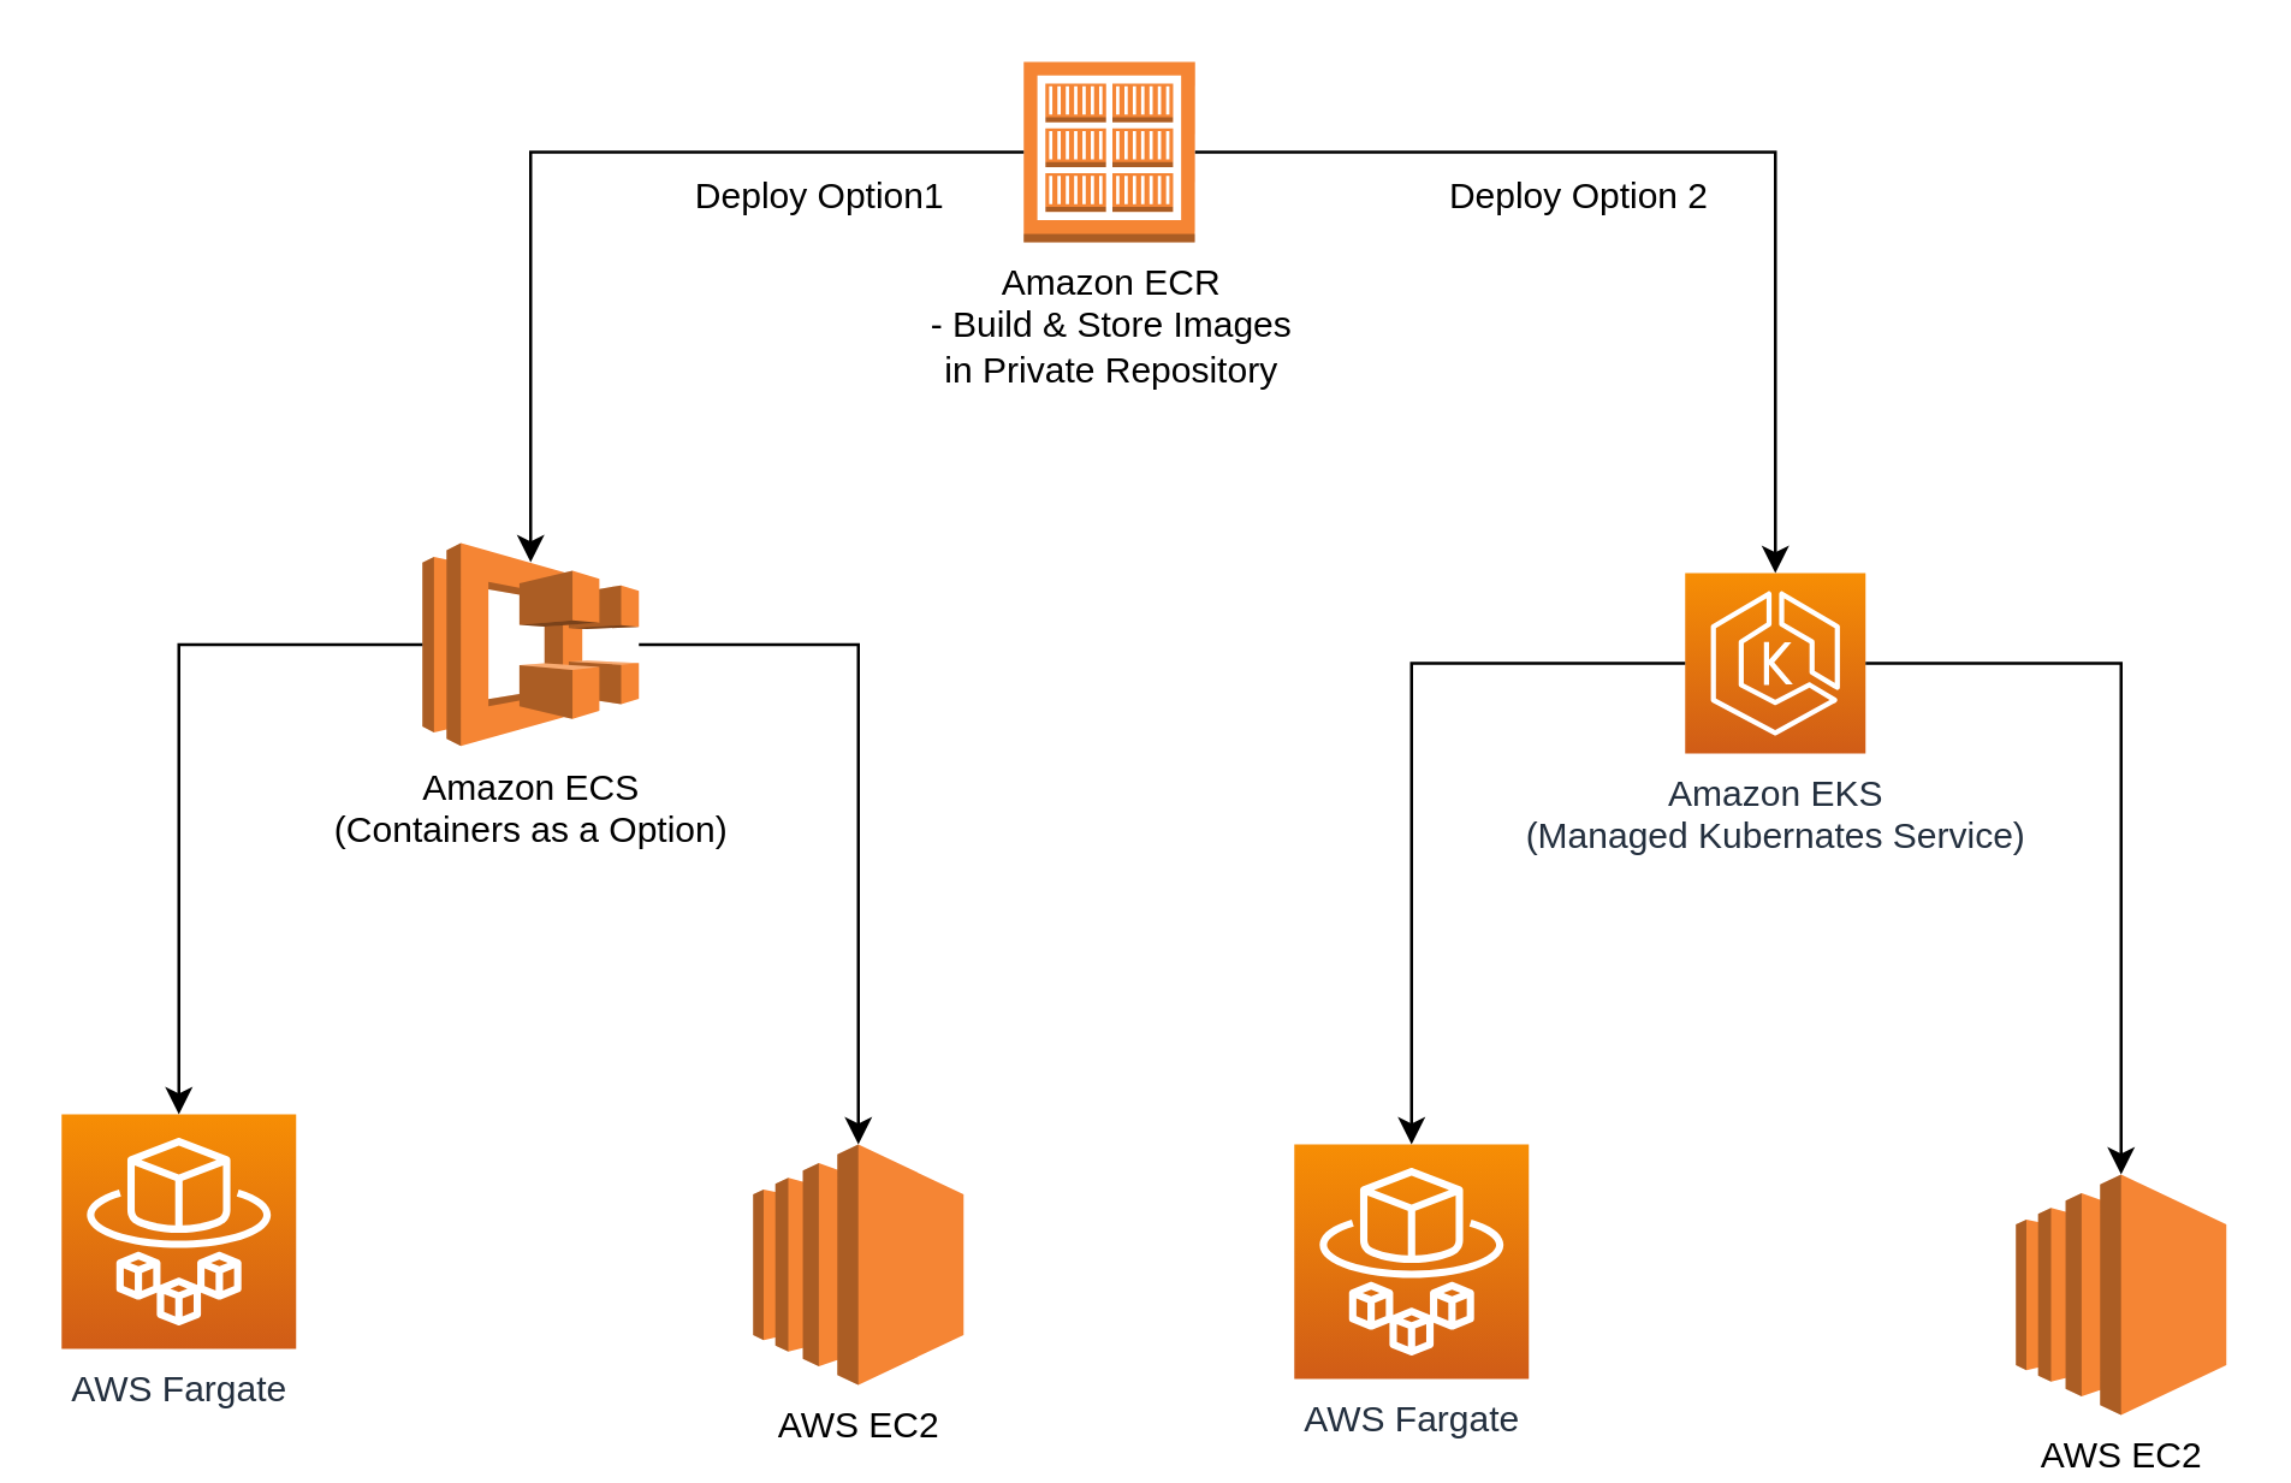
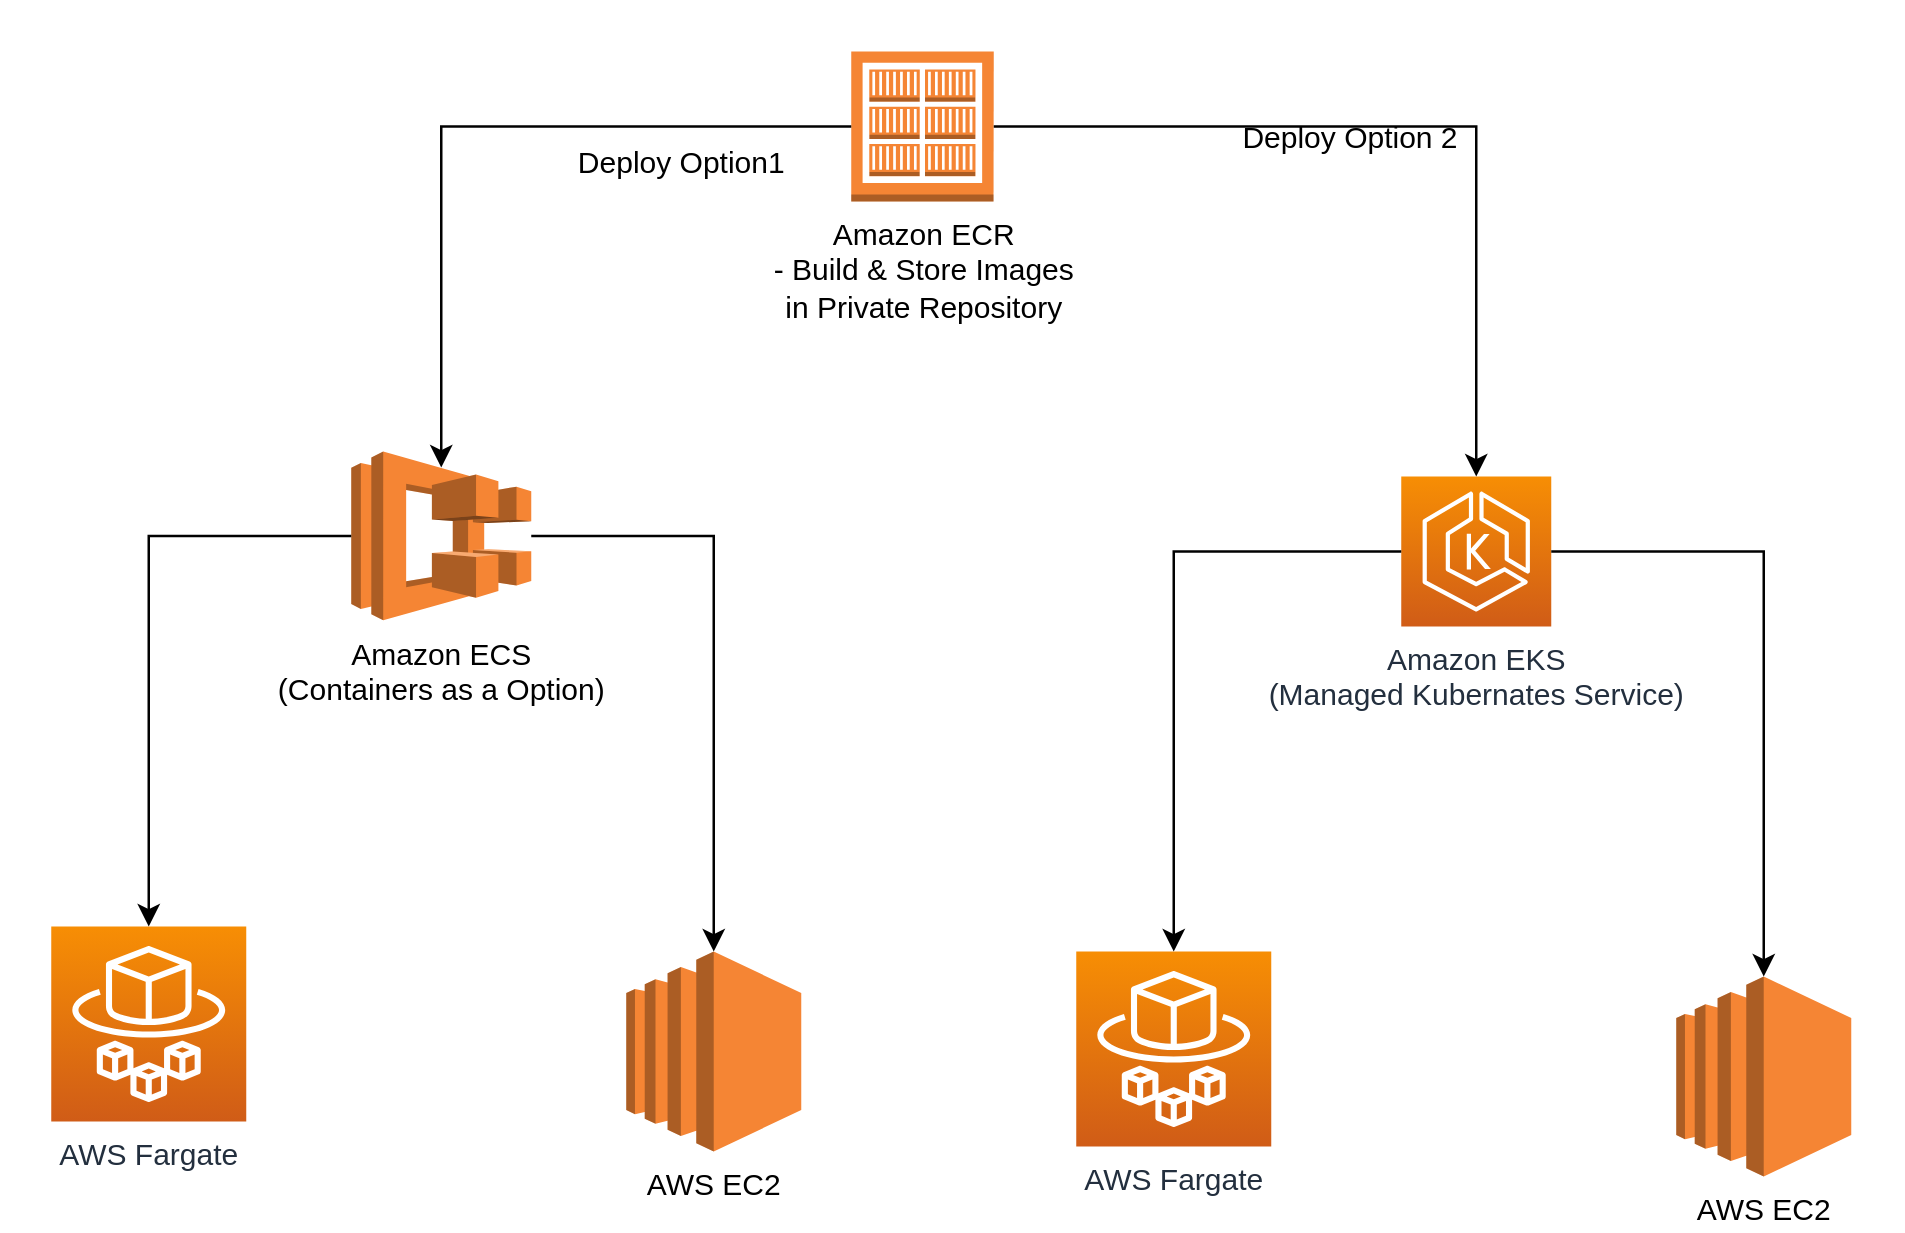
- <mxCell id="11" value="Deploy Option 2" style="text;html=1;strokeColor=none;fillColor=none;align=center;verticalAlign=middle;whiteSpace=wrap;rounded=0;" vertex="1" parent="1"><mxGeometry x="480" y="50" width="90" height="30" as="geometry" /></mxCell>
+ <mxCell id="11" value="Deploy Option 2" style="text;html=1;strokeColor=none;fillColor=none;align=center;verticalAlign=middle;whiteSpace=wrap;rounded=0;" vertex="1" parent="1"><mxGeometry x="495" y="40" width="90" height="30" as="geometry" /></mxCell>
